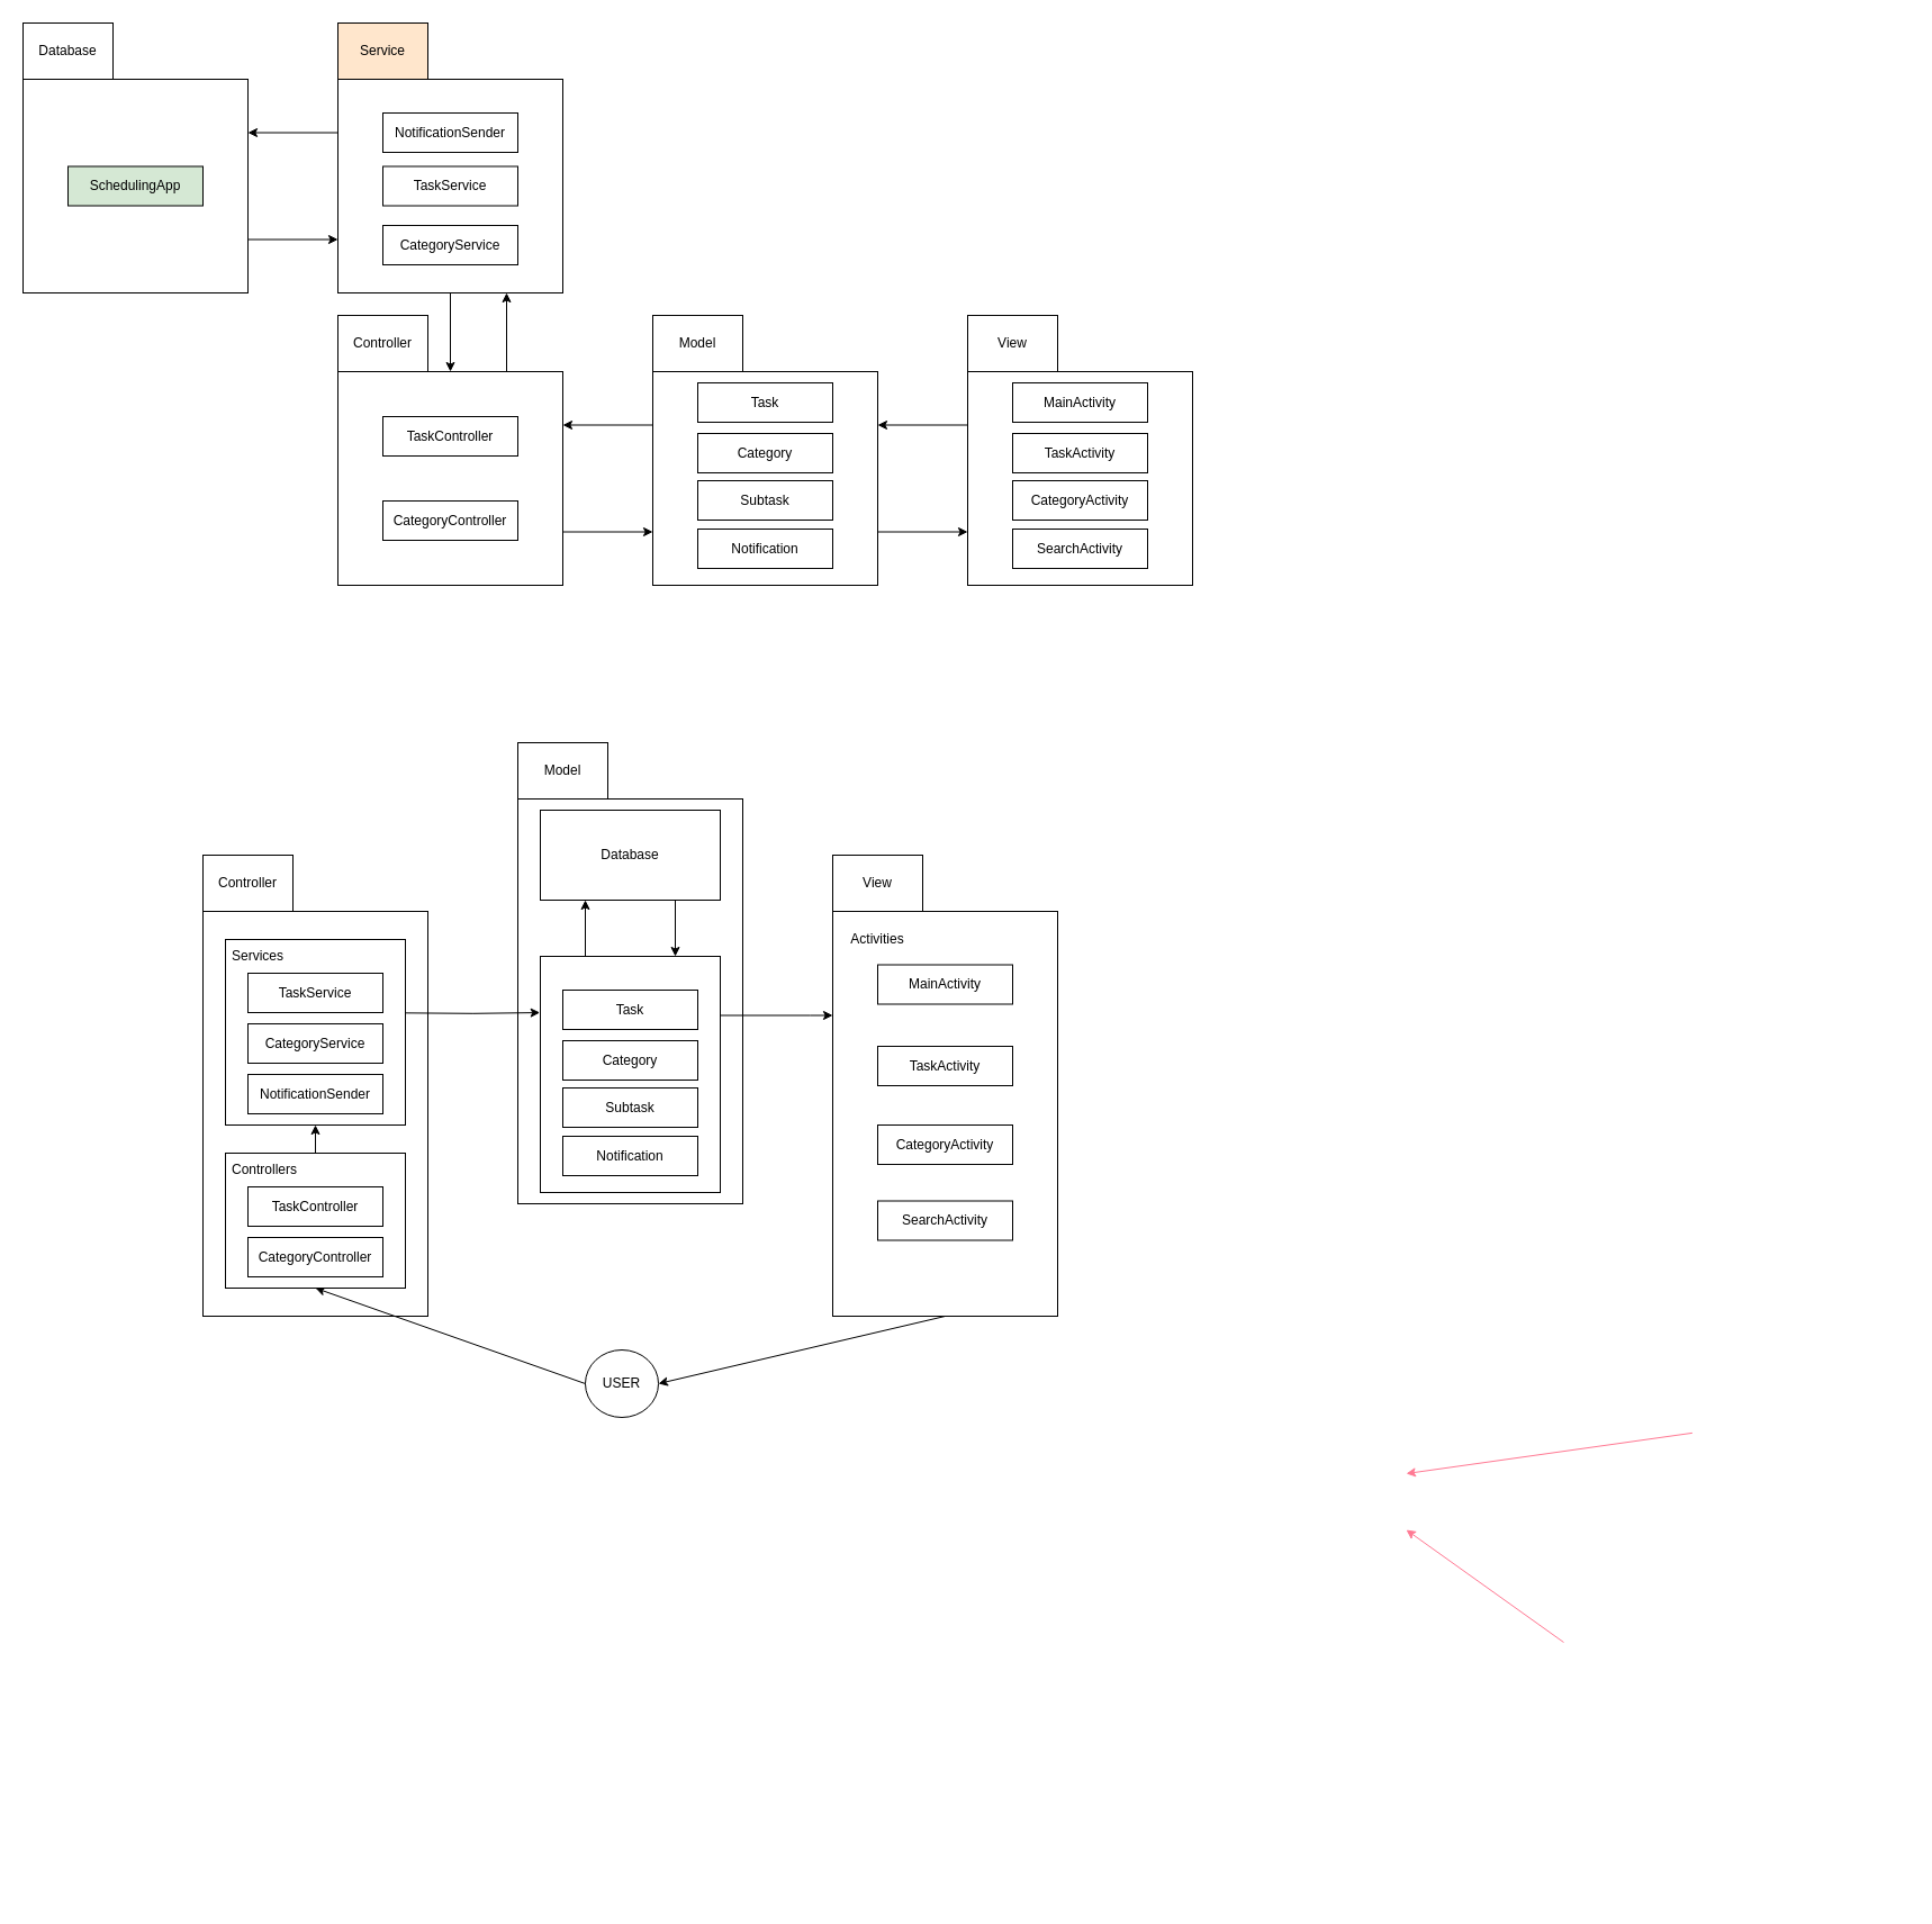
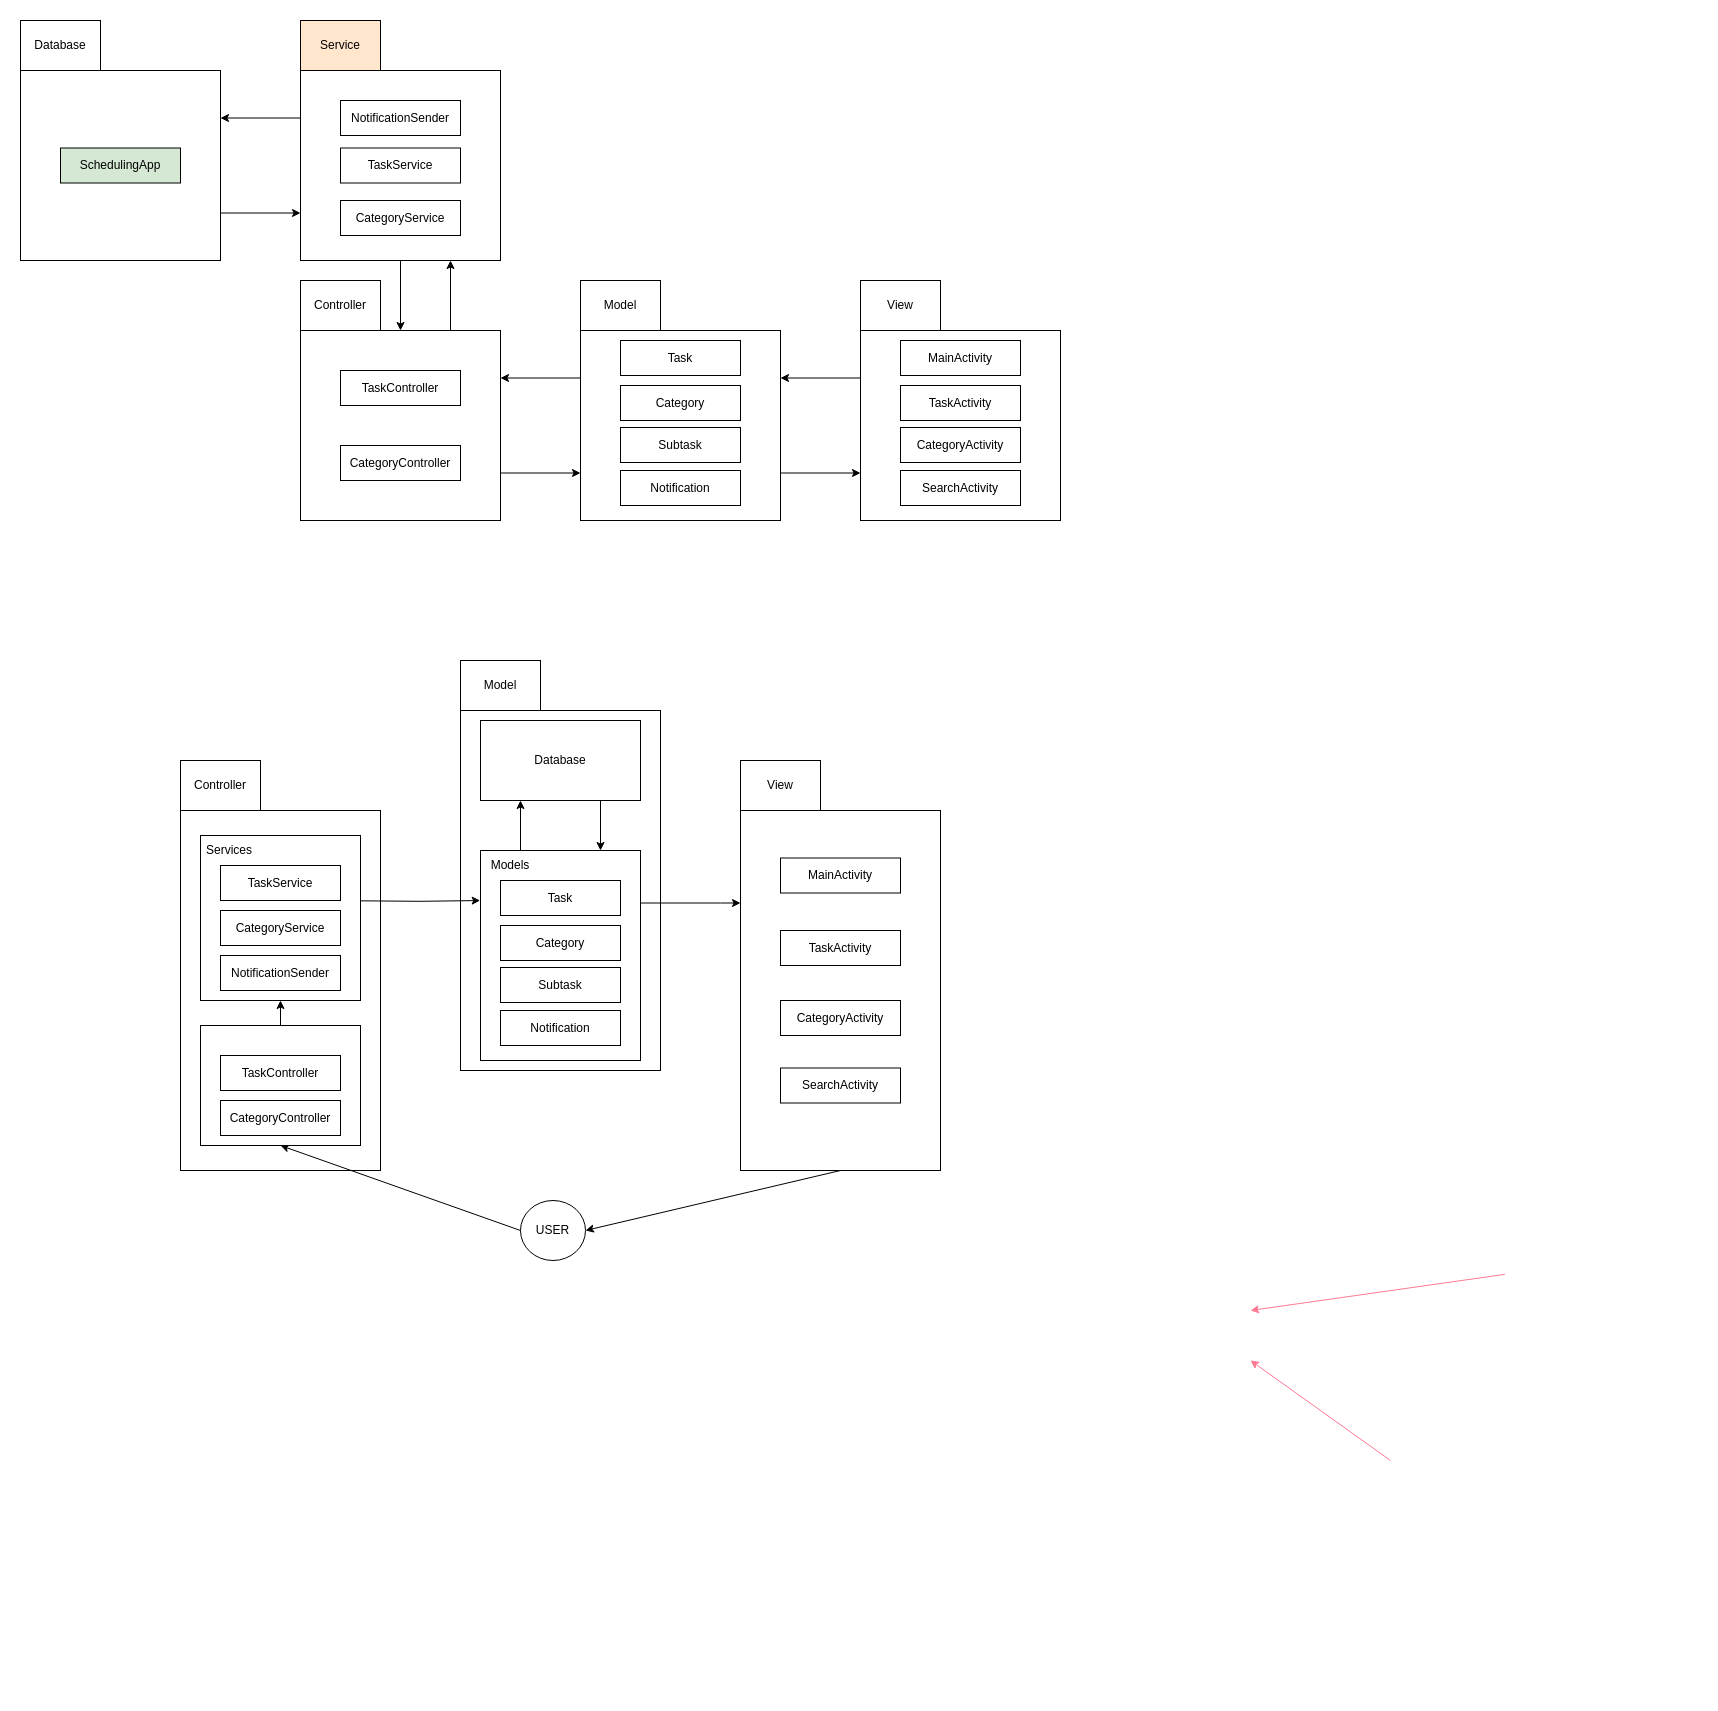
- <mxCell id="57" value="Activities" style="text;html=1;align=center;verticalAlign=middle;whiteSpace=wrap;rounded=0;" vertex="1" parent="1"><mxGeometry x="750" y="820" width="60" height="30" as="geometry" /></mxCell>
+ <mxCell id="65" value="Models" style="text;html=1;align=center;verticalAlign=middle;whiteSpace=wrap;rounded=0;" vertex="1" parent="1"><mxGeometry x="480" y="850" width="60" height="30" as="geometry" /></mxCell>
- <mxCell id="51" value="Controllers" style="text;strokeColor=none;fillColor=none;align=left;verticalAlign=middle;spacingLeft=4;spacingRight=4;overflow=hidden;points=[[0,0.5],[1,0.5]];portConstraint=eastwest;rotatable=0;whiteSpace=wrap;html=1;" vertex="1" parent="1"><mxGeometry x="200" y="1025" width="80" height="30" as="geometry" /></mxCell>
